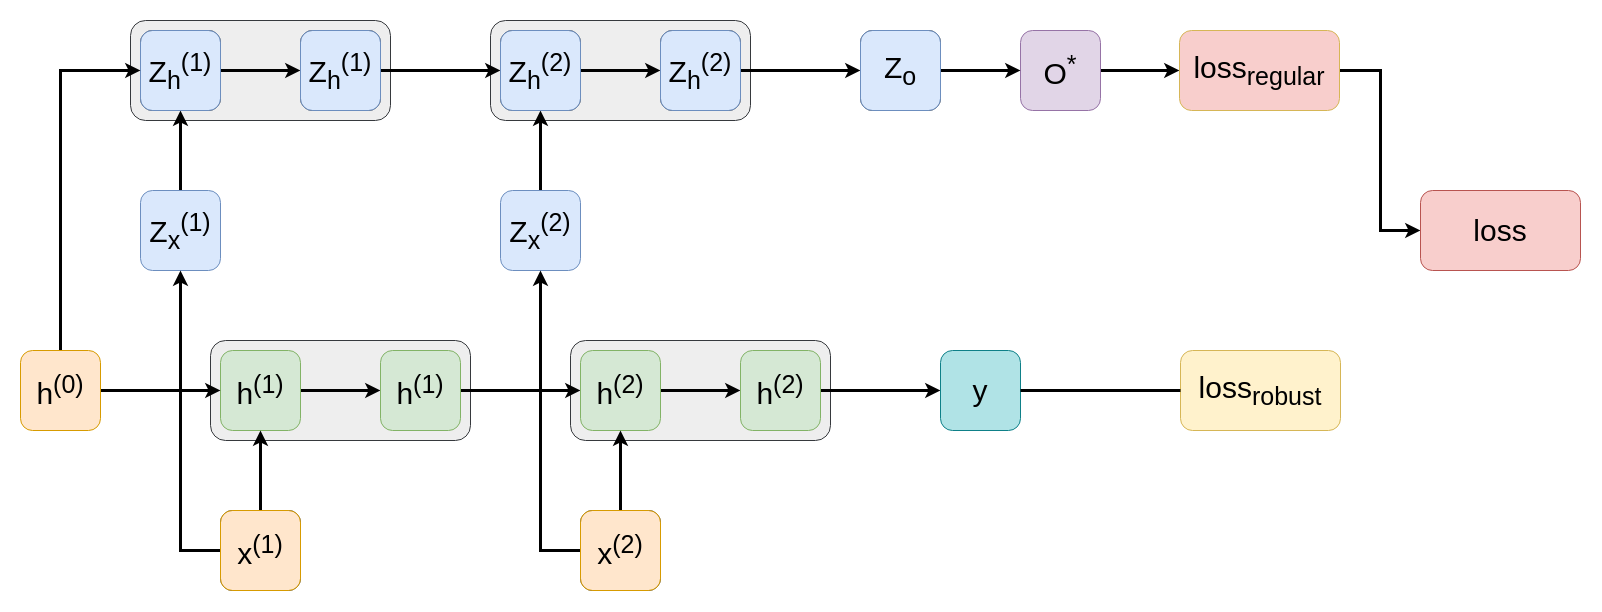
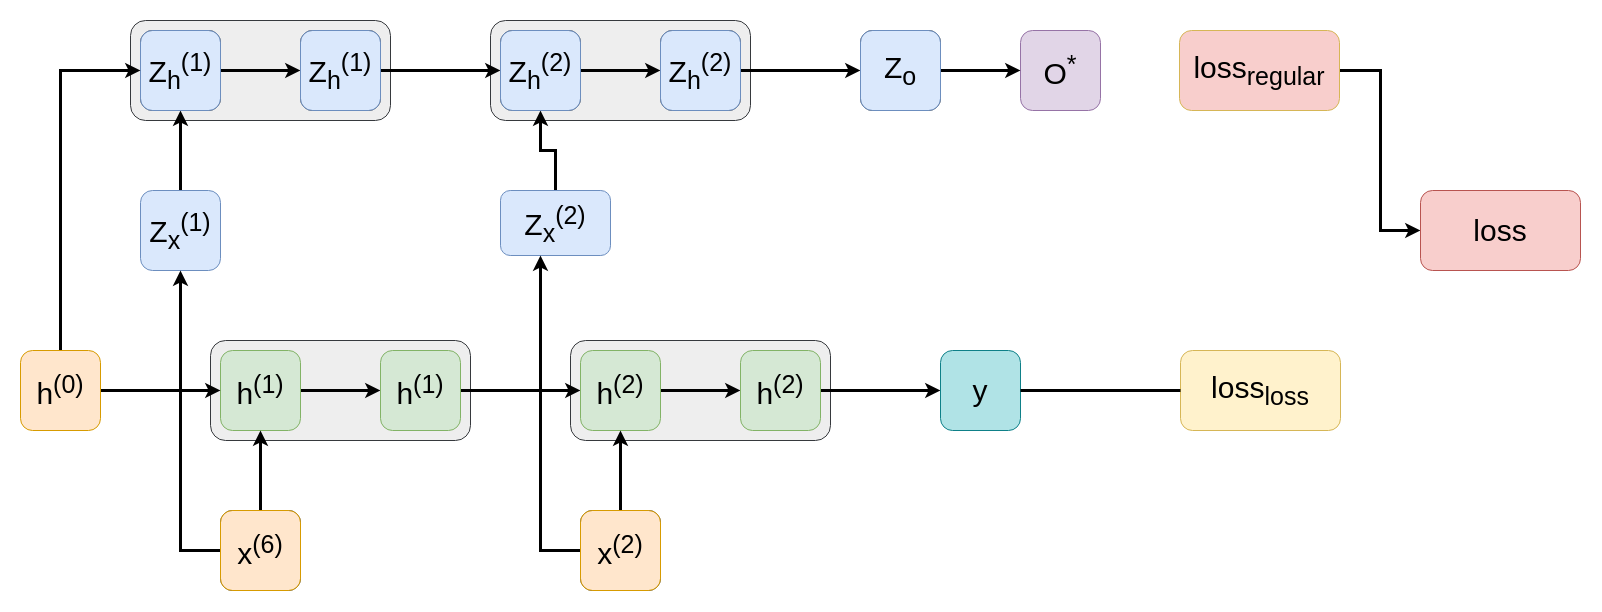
- <mxCell id="4" value="" style="edgeStyle=orthogonalEdgeStyle;rounded=0;orthogonalLoop=1;jettySize=auto;html=1;fontSize=22;strokeWidth=3;" edge="1" parent="1" source="5" target="7"><mxGeometry relative="1" as="geometry" /></mxCell>
- <mxCell id="20" value="&lt;font style=&quot;font-size: 30px&quot;&gt;Z&lt;sub&gt;x&lt;/sub&gt;&lt;sup&gt;(2)&lt;/sup&gt;&lt;/font&gt;" style="rounded=1;whiteSpace=wrap;html=1;fillColor=#dae8fc;strokeColor=#6c8ebf;" vertex="1" parent="1"><mxGeometry x="500" y="190" width="80" height="80" as="geometry" /></mxCell>
+ <mxCell id="20" value="&lt;font style=&quot;font-size: 30px&quot;&gt;Z&lt;sub&gt;x&lt;/sub&gt;&lt;sup&gt;(2)&lt;/sup&gt;&lt;/font&gt;" style="rounded=1;whiteSpace=wrap;html=1;fillColor=#dae8fc;strokeColor=#6c8ebf;" vertex="1" parent="1"><mxGeometry x="500" y="190" width="110" height="65" as="geometry" /></mxCell>
- <mxCell id="51" value="&lt;font style=&quot;font-size: 30px&quot;&gt;loss&lt;sub&gt;robust&lt;/sub&gt;&lt;/font&gt;" style="rounded=1;whiteSpace=wrap;html=1;fillColor=#fff2cc;strokeColor=#d6b656;" vertex="1" parent="1"><mxGeometry x="1180" y="350" width="160" height="80" as="geometry" /></mxCell>
+ <mxCell id="51" value="&lt;font style=&quot;font-size: 30px&quot;&gt;loss&lt;sub&gt;loss&lt;/sub&gt;&lt;/font&gt;" style="rounded=1;whiteSpace=wrap;html=1;fillColor=#fff2cc;strokeColor=#d6b656;" vertex="1" parent="1"><mxGeometry x="1180" y="350" width="160" height="80" as="geometry" /></mxCell>
- <mxCell id="48" value="&lt;font style=&quot;font-size: 30px&quot;&gt;x&lt;sup&gt;(1)&lt;/sup&gt;&lt;/font&gt;" style="rounded=1;whiteSpace=wrap;html=1;fillColor=#ffe6cc;strokeColor=#d79b00;" vertex="1" parent="1"><mxGeometry x="220" y="510" width="80" height="80" as="geometry" /></mxCell>
+ <mxCell id="48" value="&lt;font style=&quot;font-size: 30px&quot;&gt;x&lt;sup&gt;(6)&lt;/sup&gt;&lt;/font&gt;" style="rounded=1;whiteSpace=wrap;html=1;fillColor=#ffe6cc;strokeColor=#d79b00;" vertex="1" parent="1"><mxGeometry x="220" y="510" width="80" height="80" as="geometry" /></mxCell>
